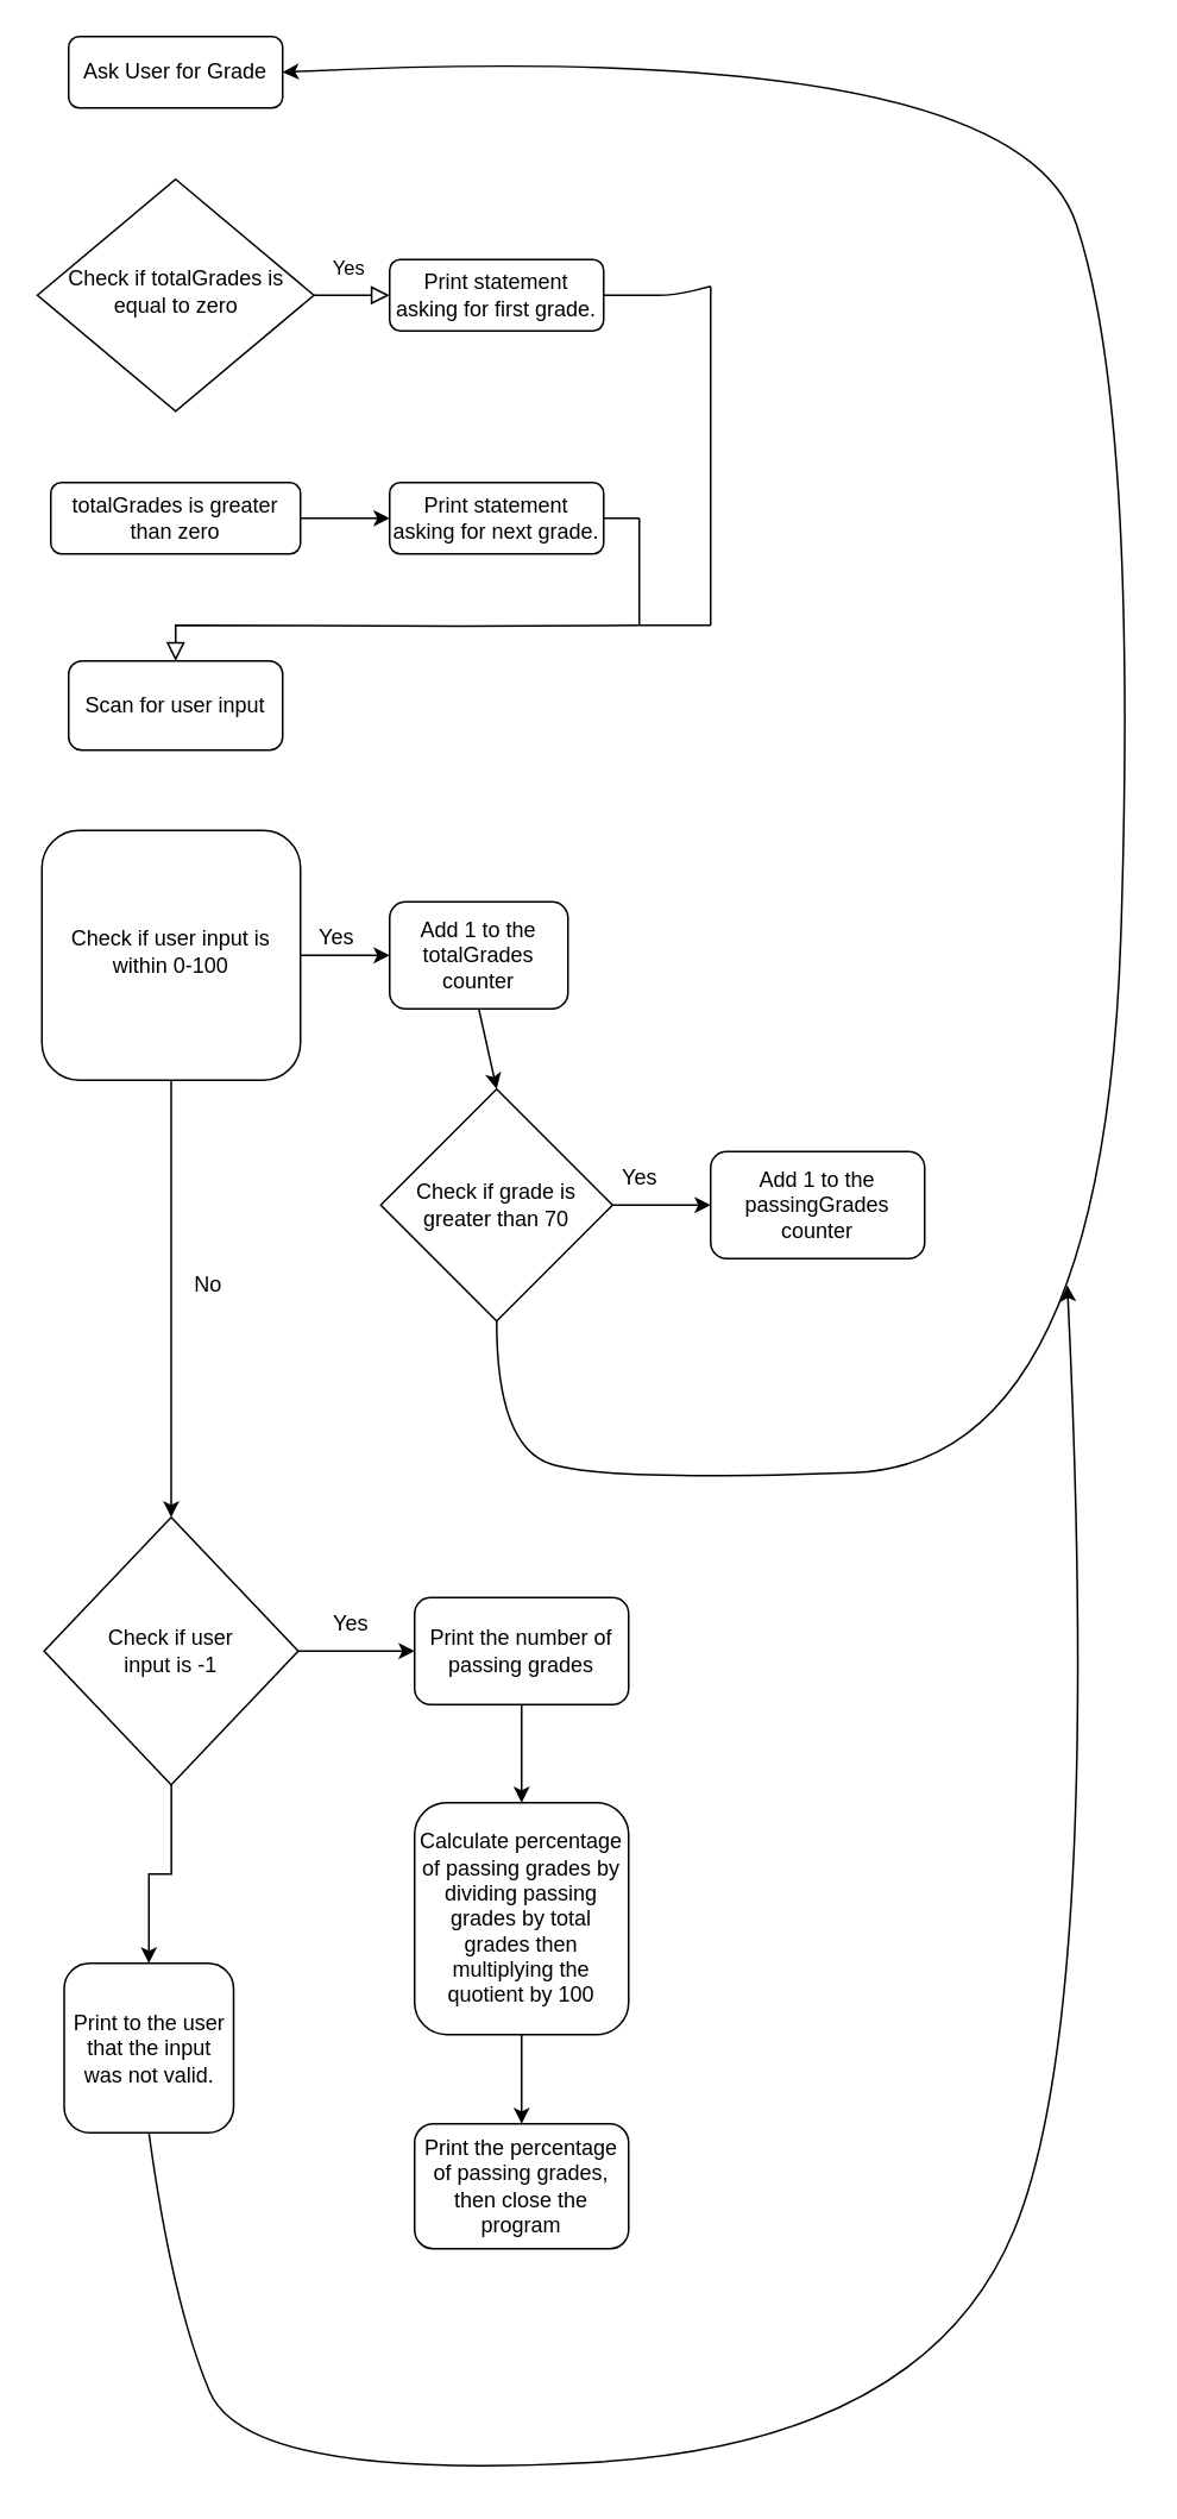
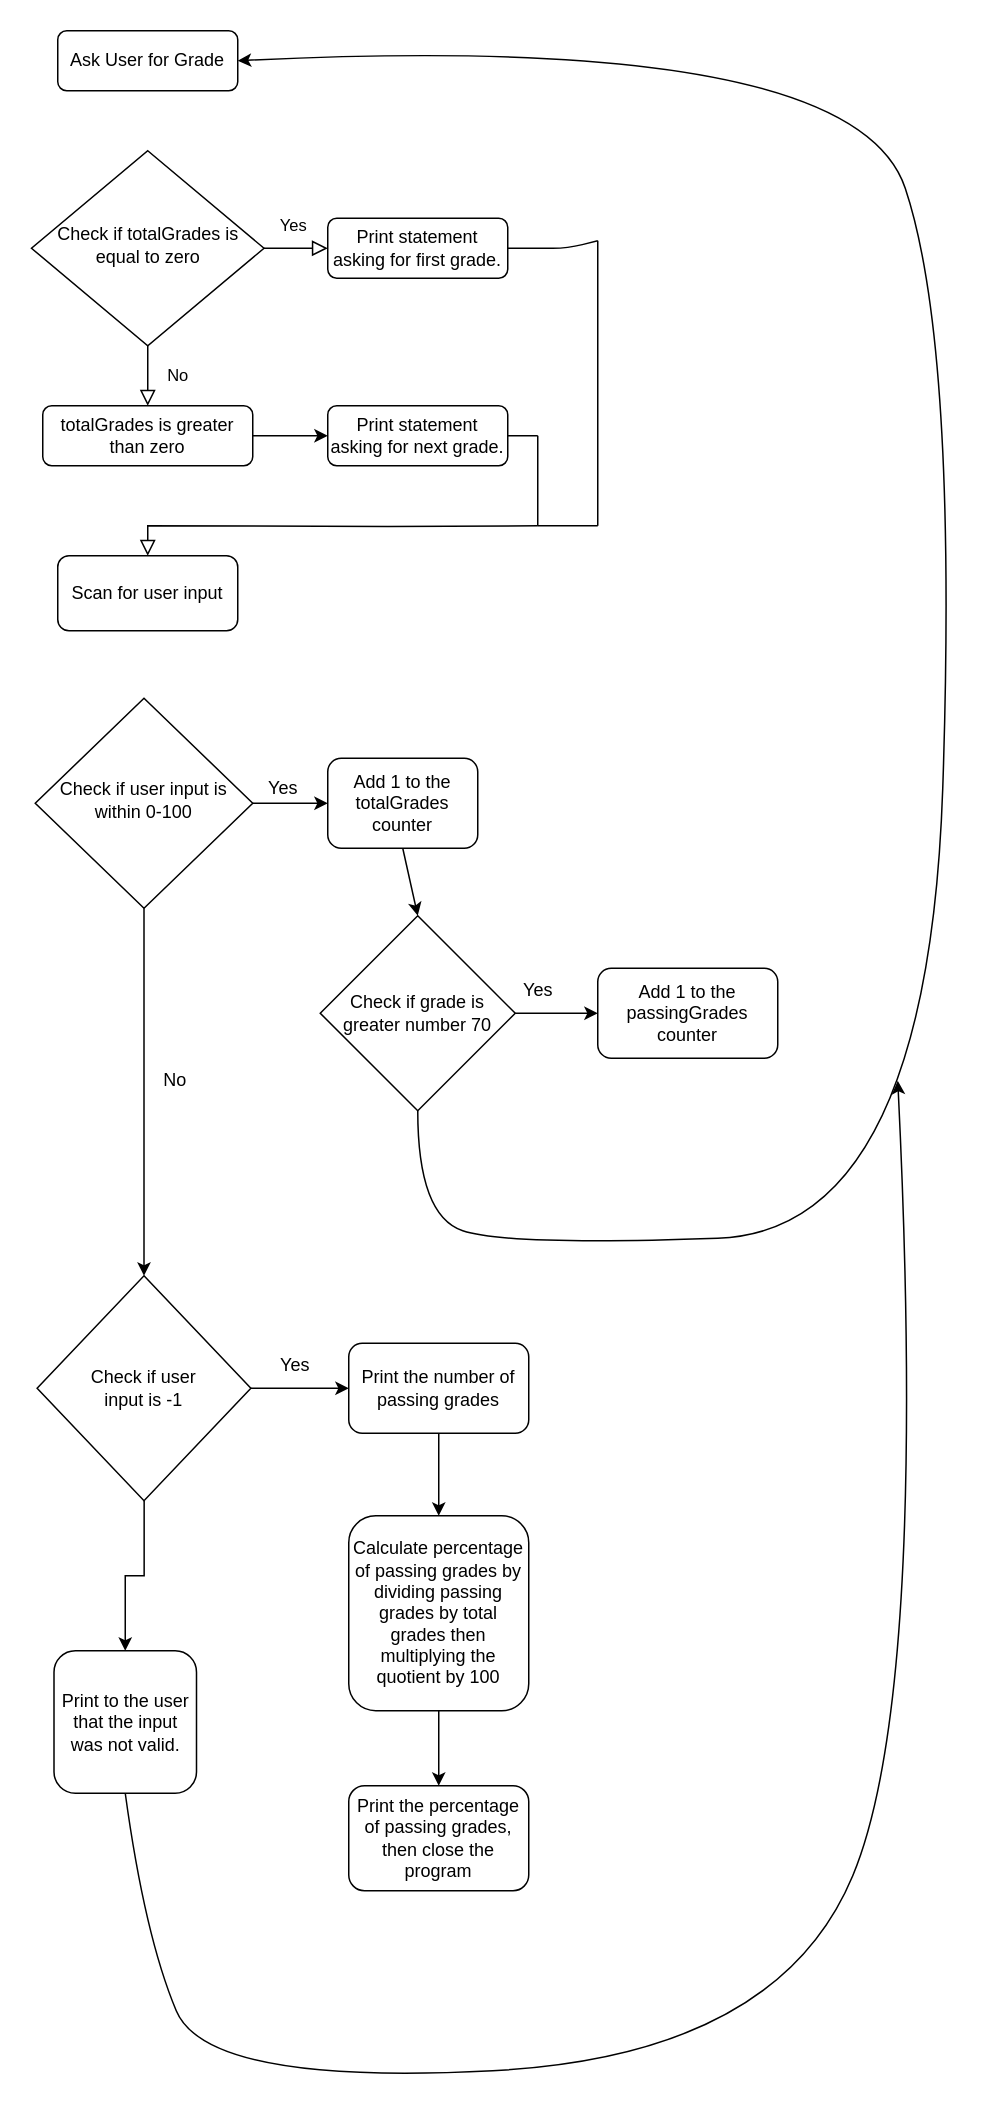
+ <mxCell id="3" value="No" style="rounded=0;html=1;jettySize=auto;orthogonalLoop=1;fontSize=11;endArrow=block;endFill=0;endSize=8;strokeWidth=1;shadow=0;labelBackgroundColor=none;edgeStyle=orthogonalEdgeStyle;entryX=0.5;entryY=0;entryDx=0;entryDy=0;" parent="1" source="5" target="10" edge="1"><mxGeometry y="20" relative="1" as="geometry"><mxPoint as="offset" /><mxPoint x="98" y="250" as="targetPoint" /></mxGeometry></mxCell>
- <mxCell id="12" value="Check if user input is within 0-100" style="whiteSpace=wrap;html=1;shadow=0;fontFamily=Helvetica;fontSize=12;align=center;strokeWidth=1;spacing=6;spacingTop=-4;rounded=1;" vertex="1" parent="1"><mxGeometry x="23" y="465" width="145" height="140" as="geometry" /></mxCell>
+ <mxCell id="12" value="Check if user input is within 0-100" style="rhombus;whiteSpace=wrap;html=1;shadow=0;fontFamily=Helvetica;fontSize=12;align=center;strokeWidth=1;spacing=6;spacingTop=-4;" vertex="1" parent="1"><mxGeometry x="23" y="465" width="145" height="140" as="geometry" /></mxCell>
- <mxCell id="16" value="Check if grade is greater than 70" style="rhombus;whiteSpace=wrap;html=1;" vertex="1" parent="1"><mxGeometry x="213" y="610" width="130" height="130" as="geometry" /></mxCell>
+ <mxCell id="16" value="Check if grade is greater number 70" style="rhombus;whiteSpace=wrap;html=1;" vertex="1" parent="1"><mxGeometry x="213" y="610" width="130" height="130" as="geometry" /></mxCell>
